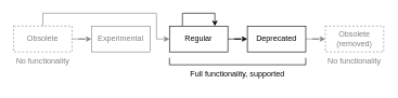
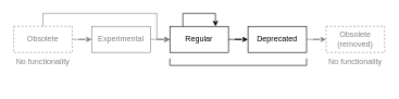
+ <mxCell id="5" style="edgeStyle=orthogonalEdgeStyle;rounded=0;orthogonalLoop=1;jettySize=auto;html=1;entryX=0;entryY=0.5;entryDx=0;entryDy=0;fontColor=#828282;strokeColor=#828282;" edge="1" parent="1" source="6" target="8"><mxGeometry relative="1" as="geometry" /></mxCell>
- <mxCell id="13" value="Full functionality, supported" style="text;html=1;strokeColor=none;fillColor=none;align=center;verticalAlign=top;whiteSpace=wrap;rounded=0;" vertex="1" parent="1"><mxGeometry x="275" y="100" width="180" height="30" as="geometry" /></mxCell>
